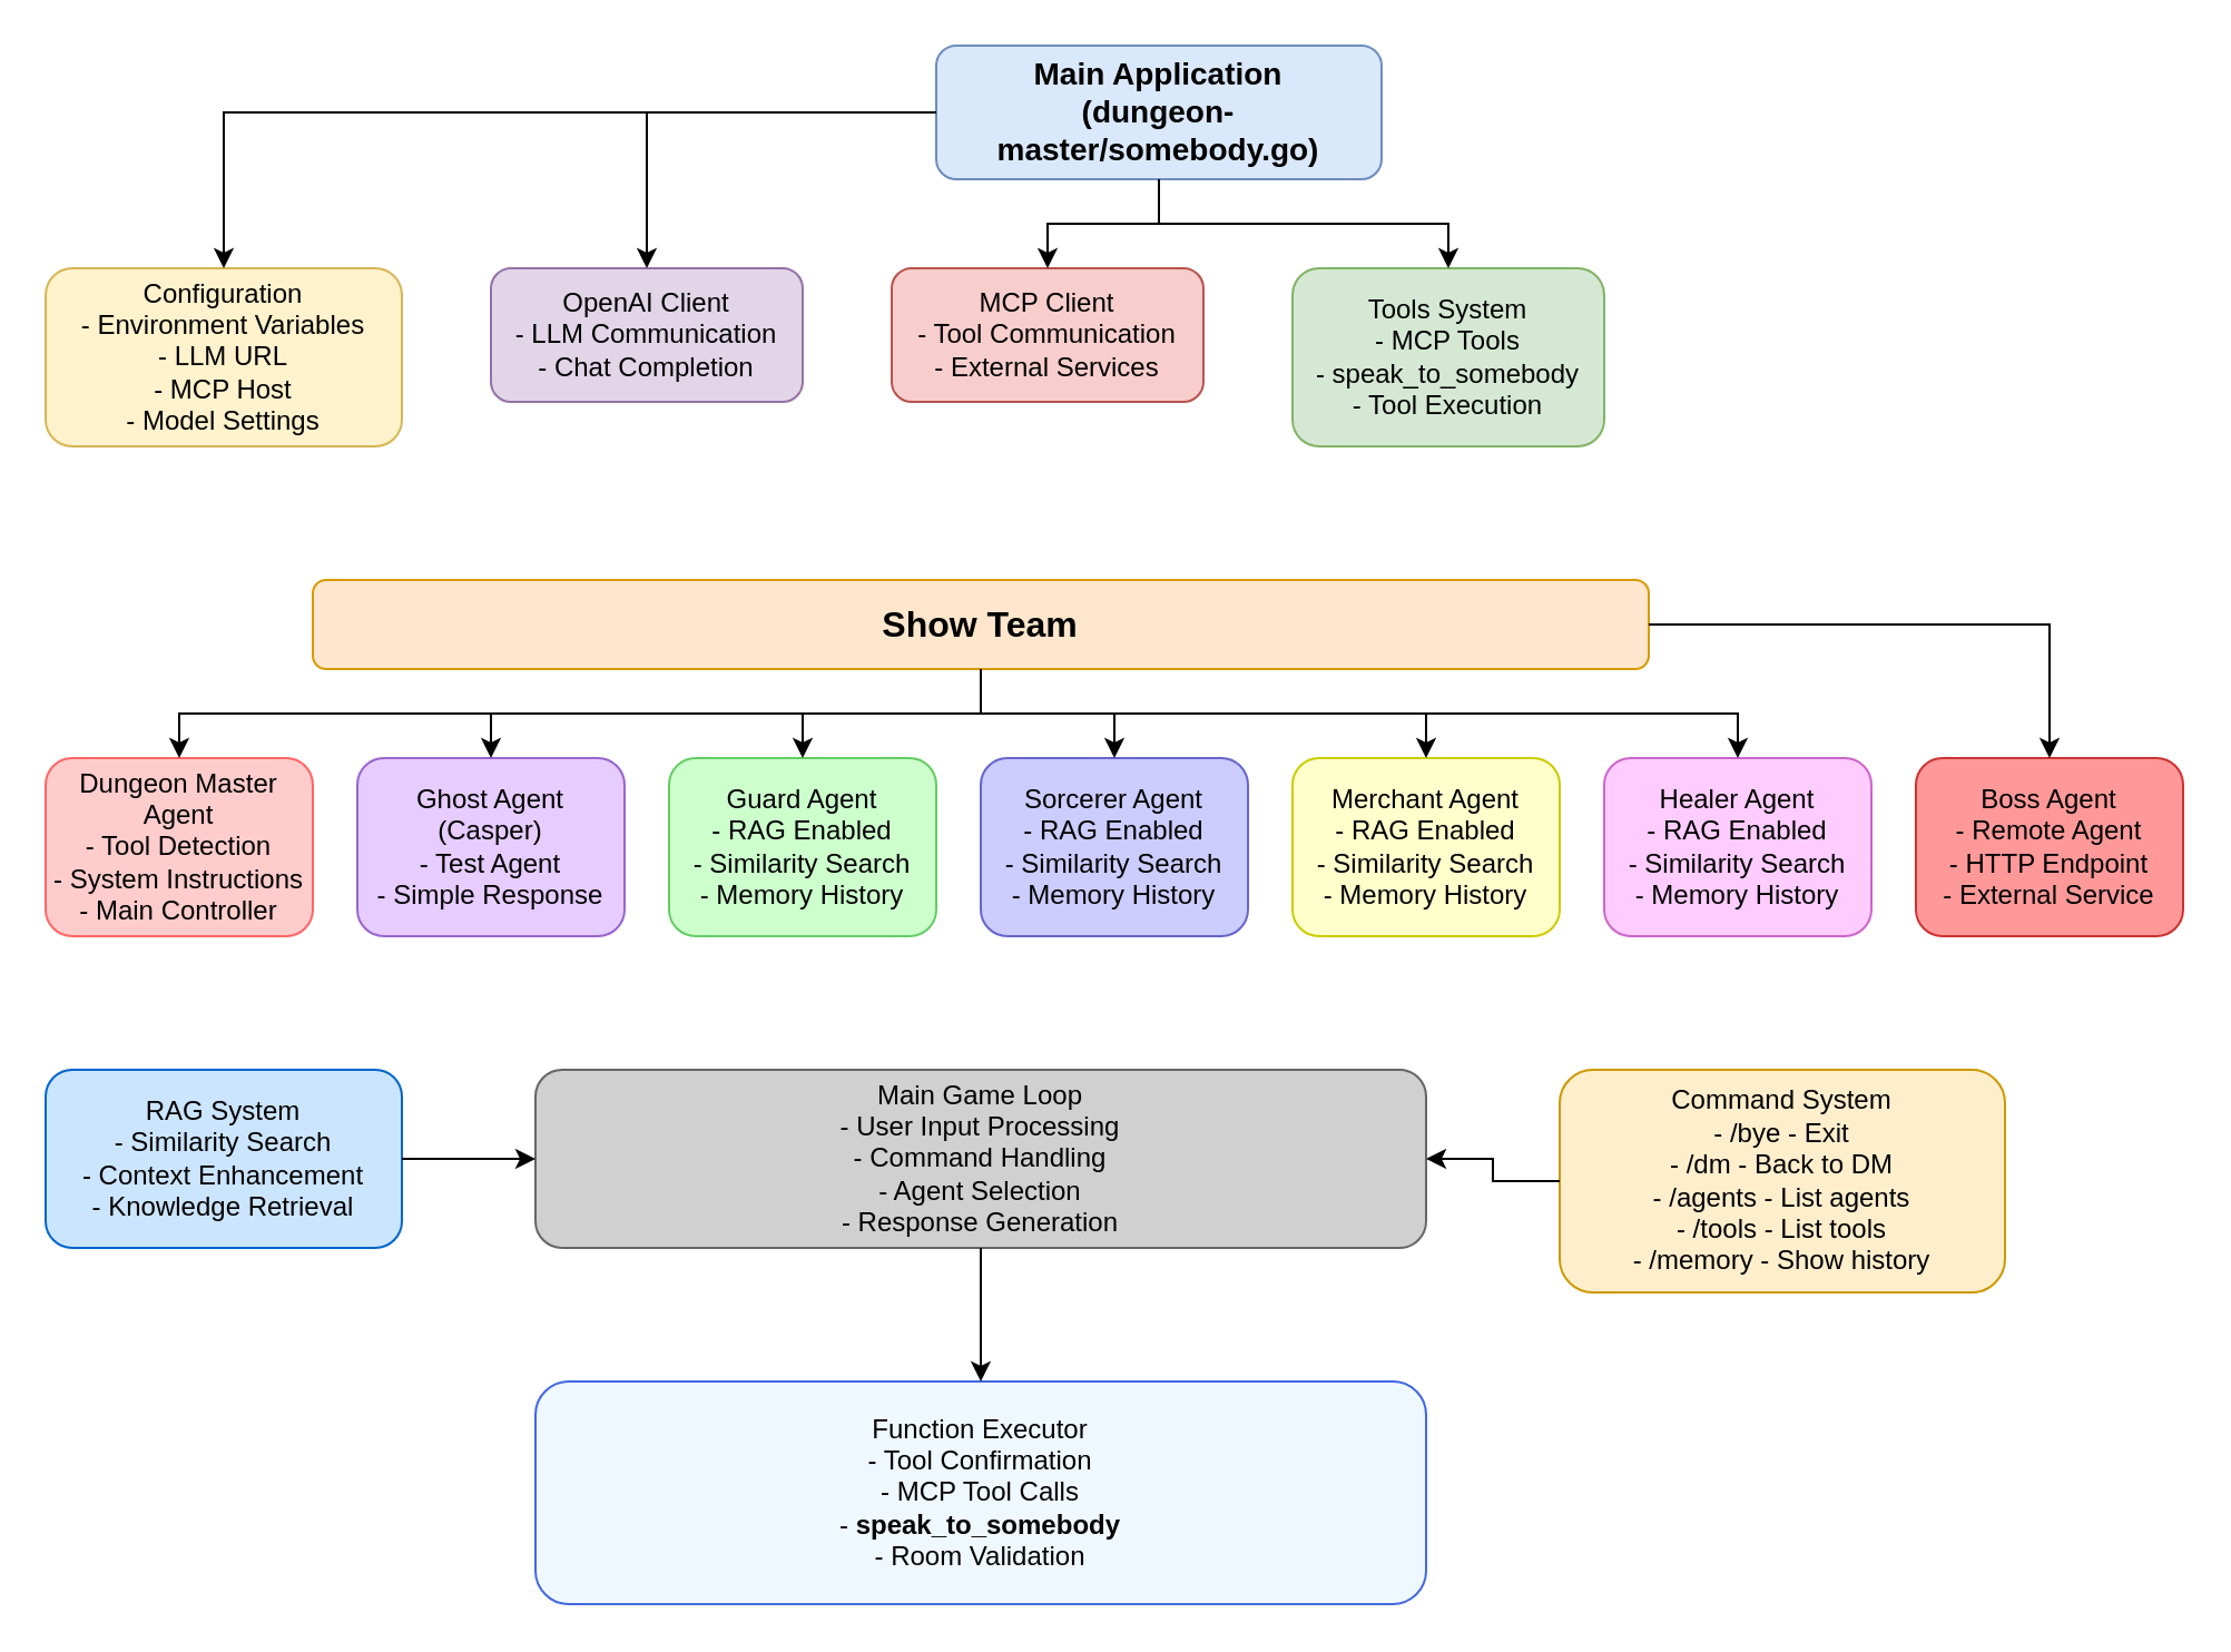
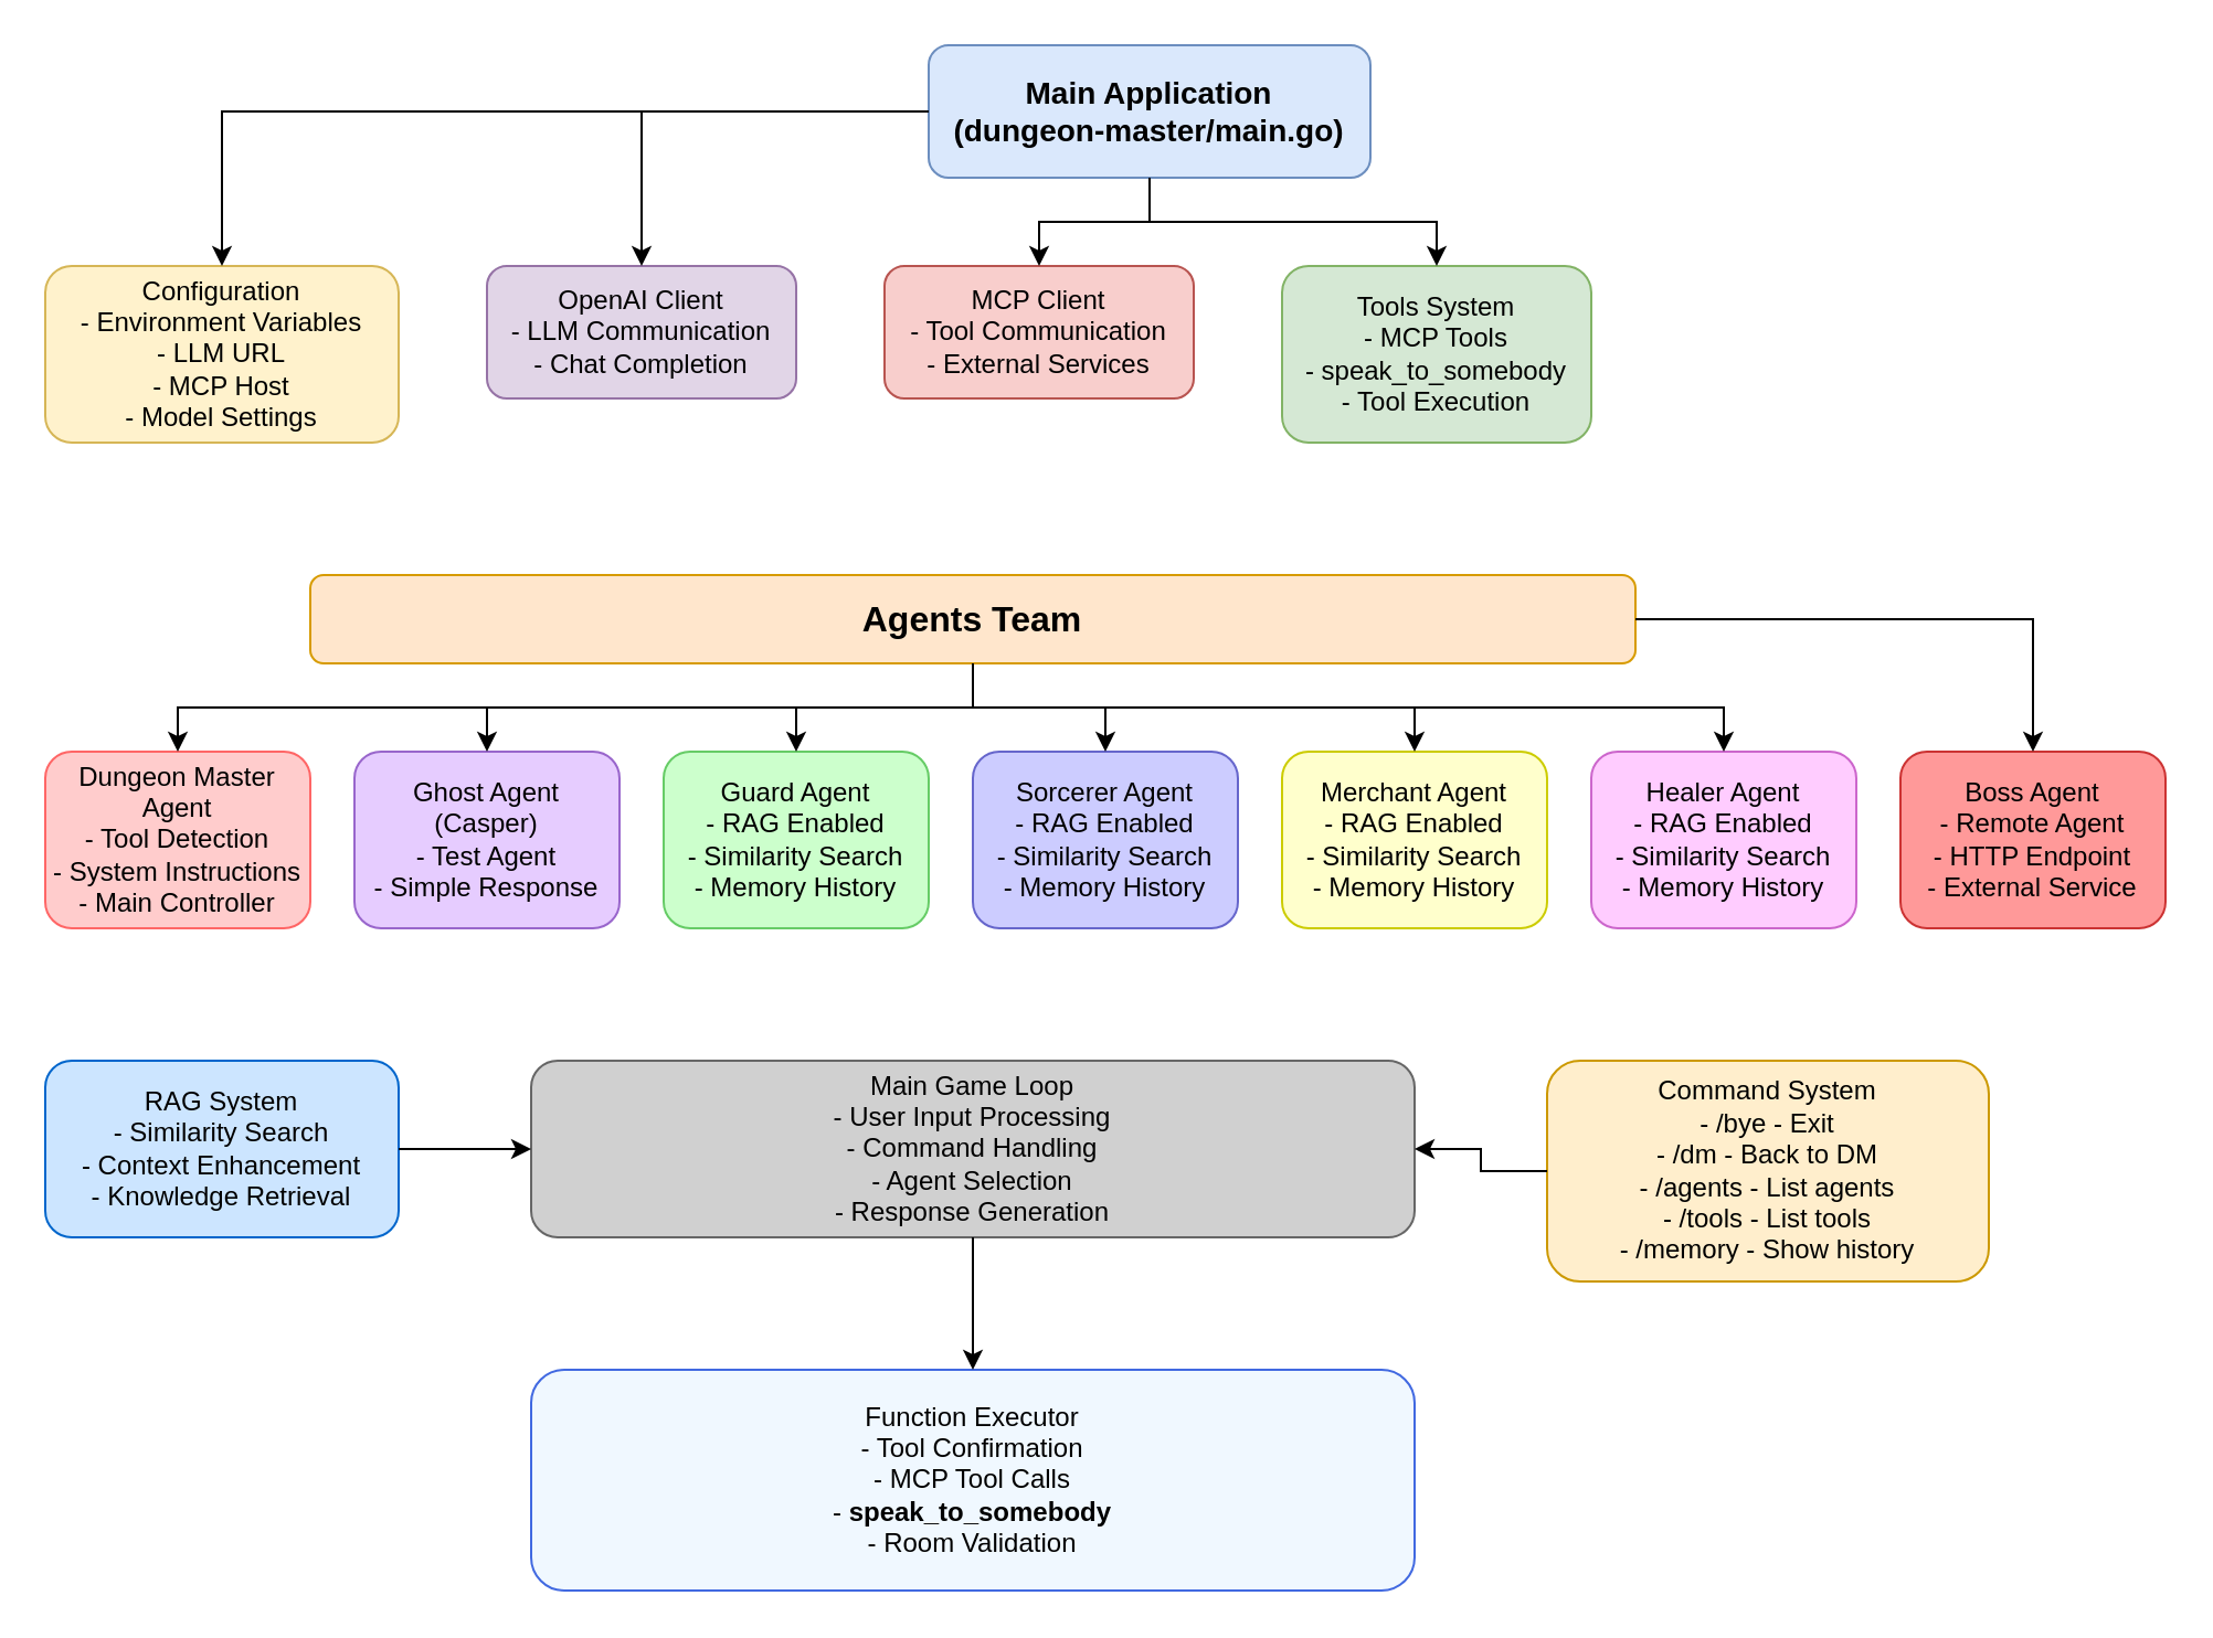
- <mxCell id="2" value="Main Application&#10;(dungeon-master/somebody.go)" style="rounded=1;whiteSpace=wrap;html=1;fillColor=#dae8fc;strokeColor=#6c8ebf;fontSize=14;fontStyle=1;" parent="1" vertex="1"><mxGeometry x="420" y="20" width="200" height="60" as="geometry" /></mxCell>
+ <mxCell id="2" value="Main Application&#10;(dungeon-master/main.go)" style="rounded=1;whiteSpace=wrap;html=1;fillColor=#dae8fc;strokeColor=#6c8ebf;fontSize=14;fontStyle=1;" parent="1" vertex="1"><mxGeometry x="420" y="20" width="200" height="60" as="geometry" /></mxCell>
- <mxCell id="7" value="Show Team" style="rounded=1;whiteSpace=wrap;html=1;fillColor=#ffe6cc;strokeColor=#d79b00;fontSize=16;fontStyle=1;" parent="1" vertex="1"><mxGeometry x="140" y="260" width="600" height="40" as="geometry" /></mxCell>
+ <mxCell id="7" value="Agents Team" style="rounded=1;whiteSpace=wrap;html=1;fillColor=#ffe6cc;strokeColor=#d79b00;fontSize=16;fontStyle=1;" parent="1" vertex="1"><mxGeometry x="140" y="260" width="600" height="40" as="geometry" /></mxCell>
